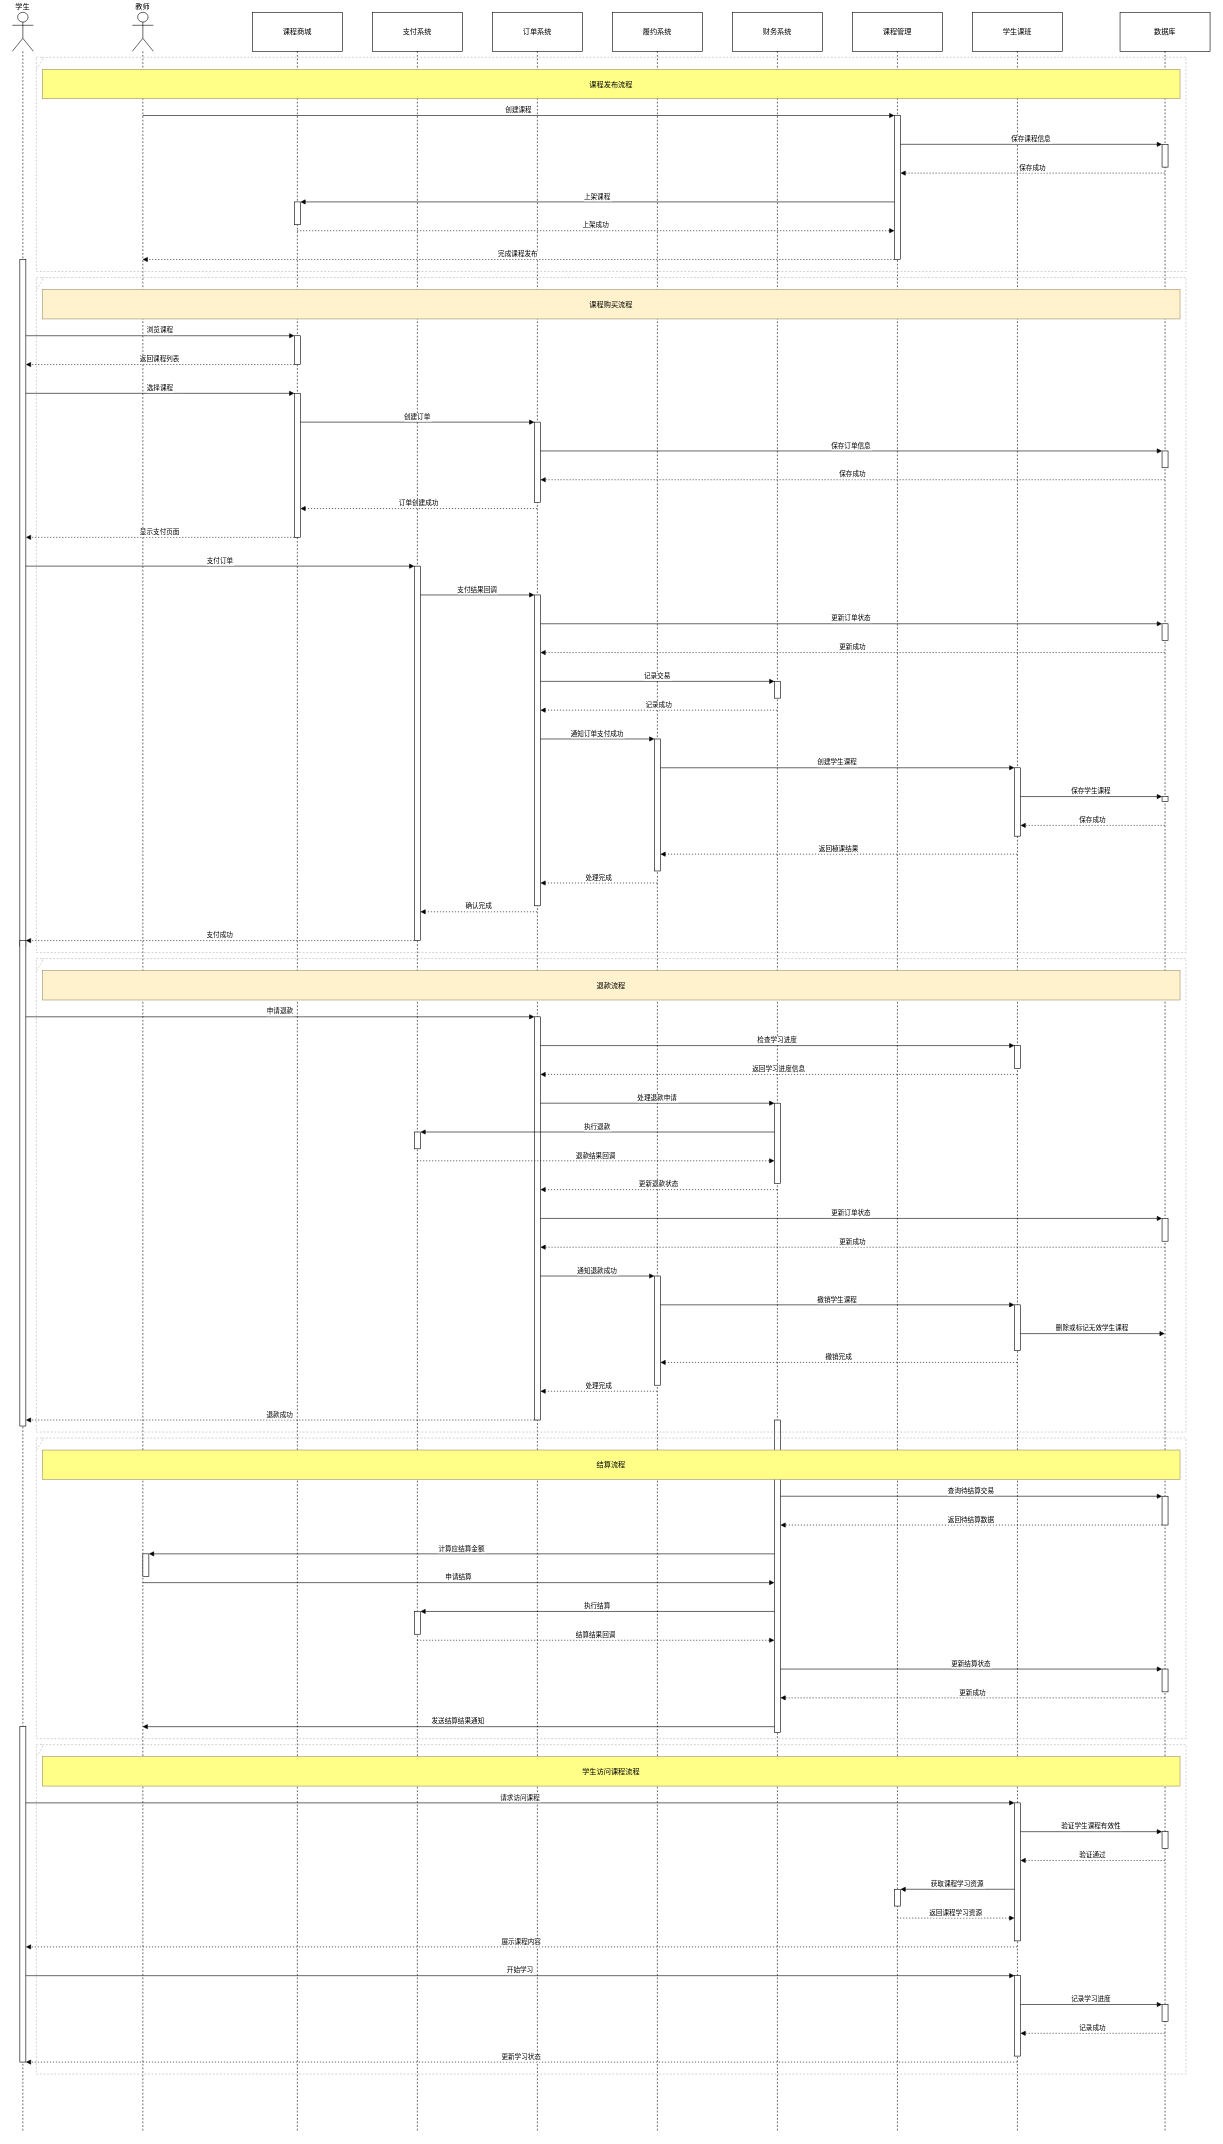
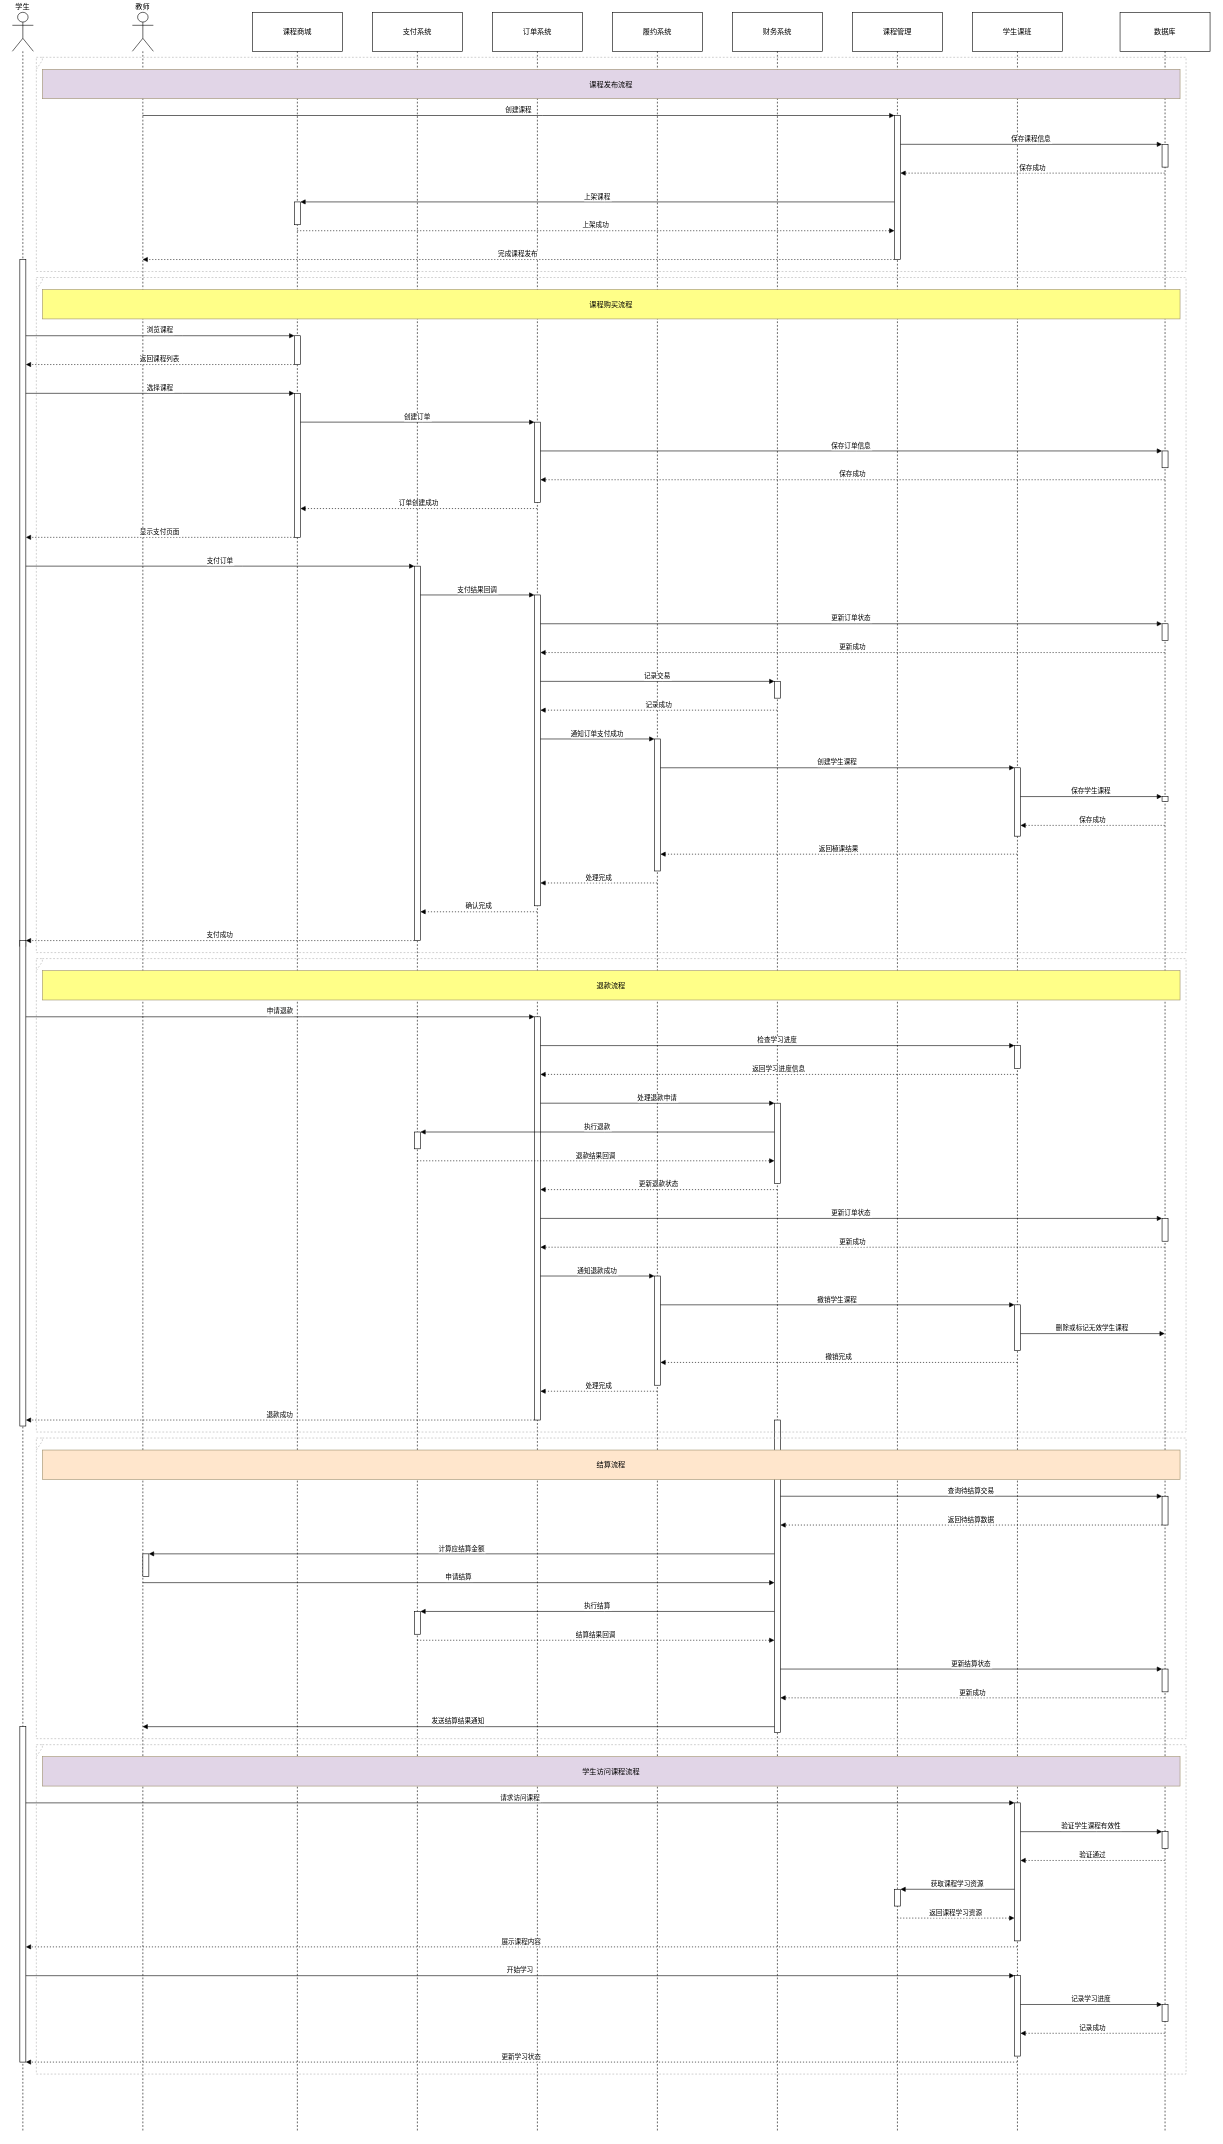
- <mxCell id="119" value="课程发布流程" style="fillColor=#ffff88;strokeColor=#9E916F;" vertex="1" parent="1"><mxGeometry x="70" y="115" width="1896" height="49" as="geometry" /></mxCell>
+ <mxCell id="119" value="课程发布流程" style="fillColor=#e1d5e7;strokeColor=#9E916F;" vertex="1" parent="1"><mxGeometry x="70" y="115" width="1896" height="49" as="geometry" /></mxCell>
- <mxCell id="120" value="课程购买流程" style="fillColor=#fff2cc;strokeColor=#9E916F;" vertex="1" parent="1"><mxGeometry x="70" y="482" width="1896" height="49" as="geometry" /></mxCell>
+ <mxCell id="120" value="课程购买流程" style="fillColor=#ffff88;strokeColor=#9E916F;" vertex="1" parent="1"><mxGeometry x="70" y="482" width="1896" height="49" as="geometry" /></mxCell>
- <mxCell id="121" value="退款流程" style="fillColor=#fff2cc;strokeColor=#9E916F;" vertex="1" parent="1"><mxGeometry x="70" y="1617" width="1896" height="49" as="geometry" /></mxCell>
+ <mxCell id="121" value="退款流程" style="fillColor=#ffff88;strokeColor=#9E916F;" vertex="1" parent="1"><mxGeometry x="70" y="1617" width="1896" height="49" as="geometry" /></mxCell>
- <mxCell id="122" value="结算流程" style="fillColor=#ffff88;strokeColor=#9E916F;" vertex="1" parent="1"><mxGeometry x="70" y="2416" width="1896" height="49" as="geometry" /></mxCell>
+ <mxCell id="122" value="结算流程" style="fillColor=#ffe6cc;strokeColor=#9E916F;" vertex="1" parent="1"><mxGeometry x="70" y="2416" width="1896" height="49" as="geometry" /></mxCell>
- <mxCell id="123" value="学生访问课程流程" style="fillColor=#ffff88;strokeColor=#9E916F;" vertex="1" parent="1"><mxGeometry x="70" y="2927" width="1896" height="49" as="geometry" /></mxCell>
+ <mxCell id="123" value="学生访问课程流程" style="fillColor=#e1d5e7;strokeColor=#9E916F;" vertex="1" parent="1"><mxGeometry x="70" y="2927" width="1896" height="49" as="geometry" /></mxCell>
